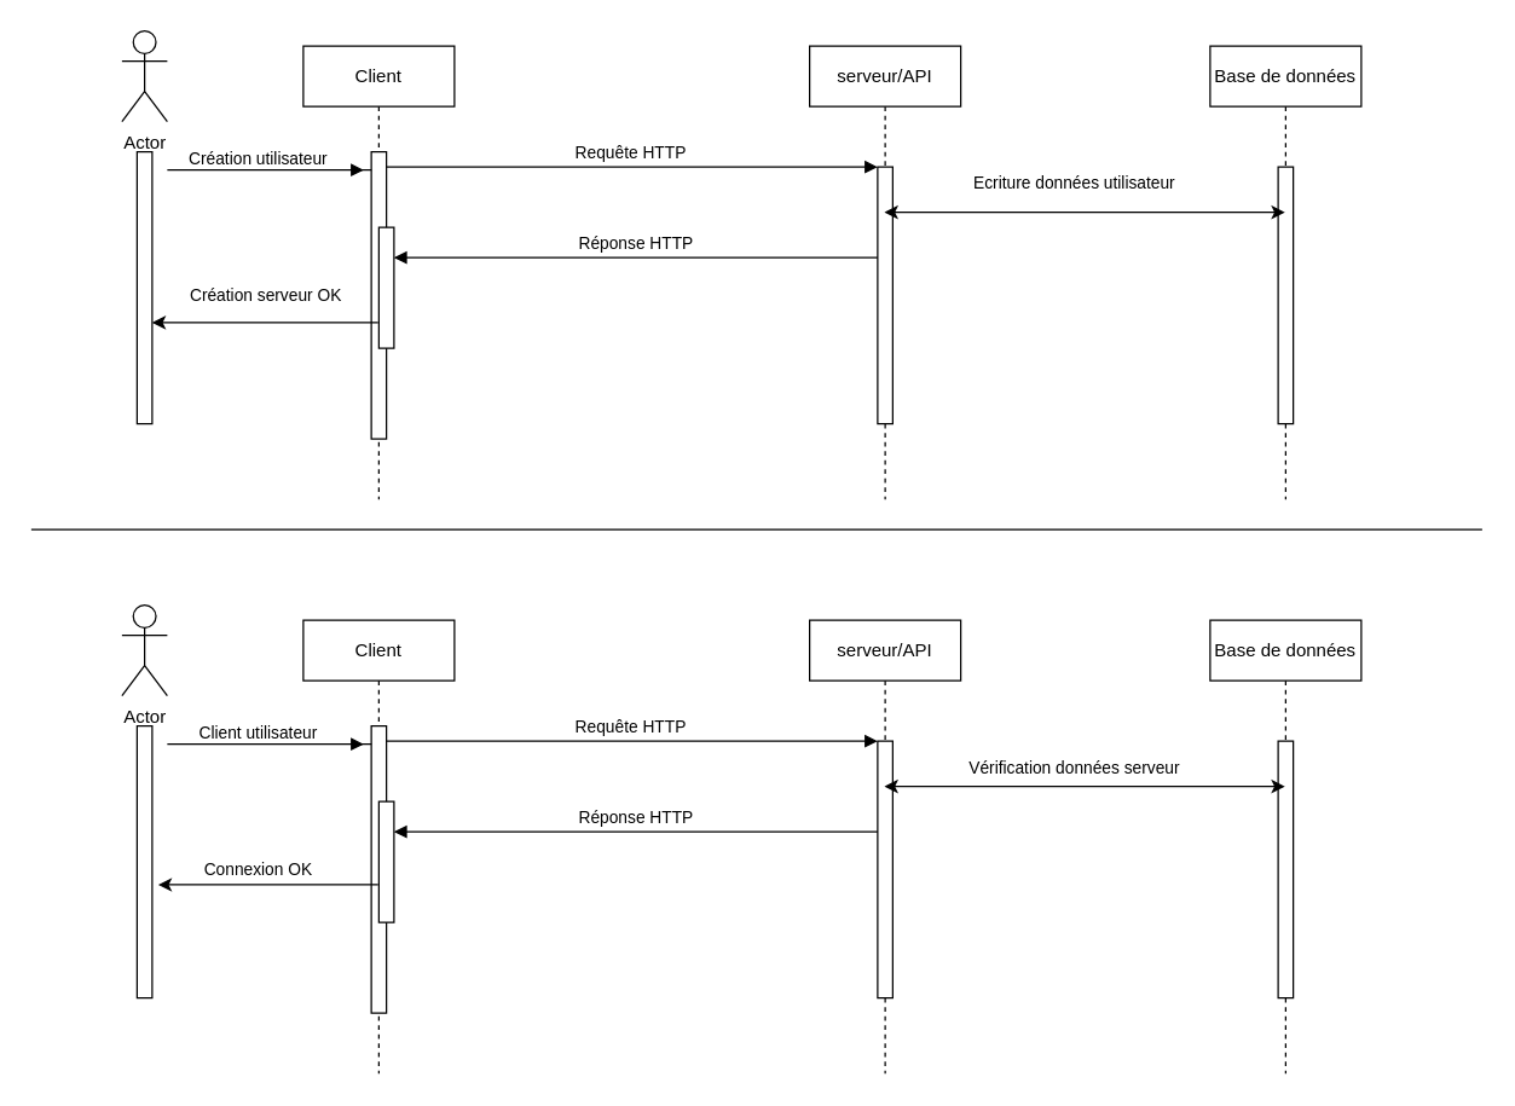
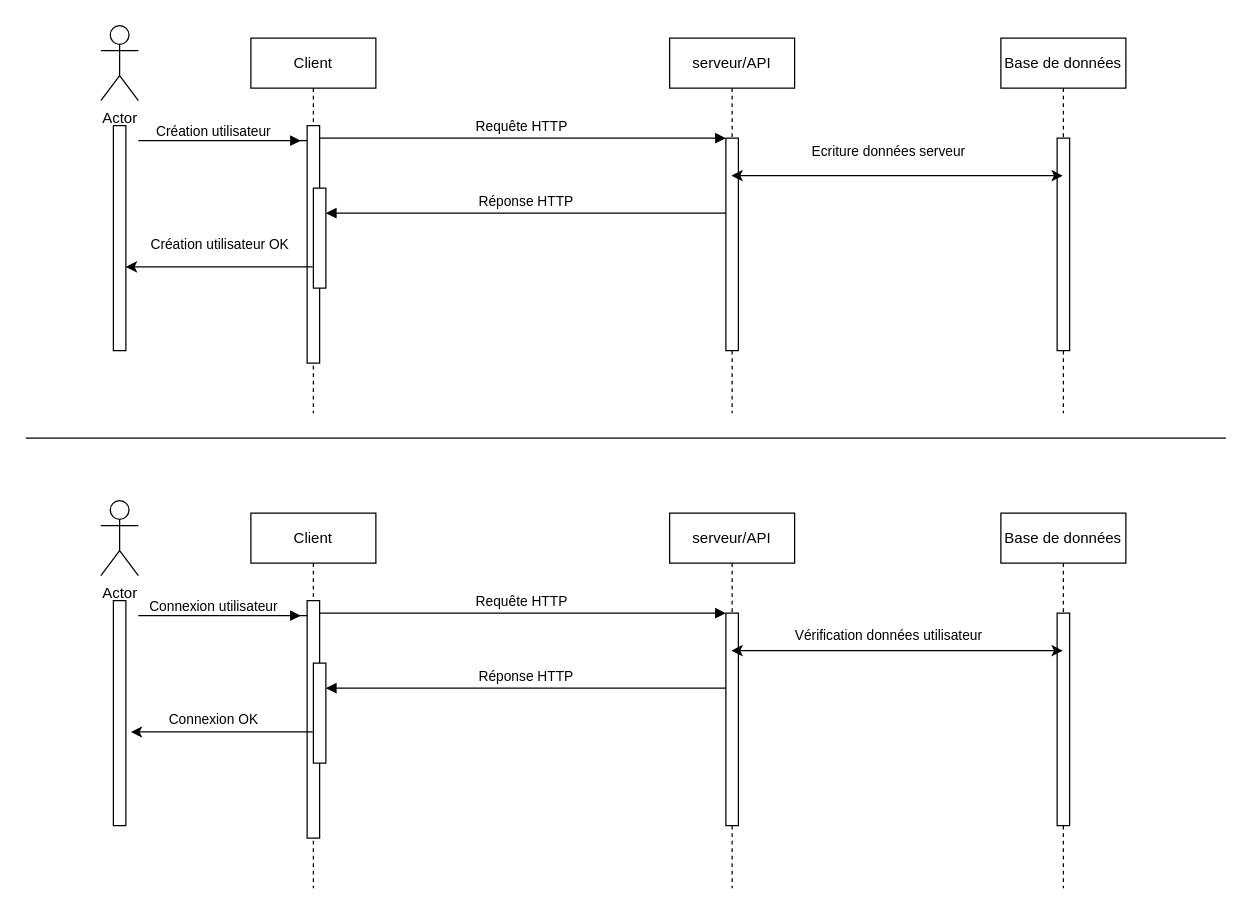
- <mxCell id="15" value="&lt;font style=&quot;font-size: 11px;&quot;&gt;Ecriture données utilisateur&lt;/font&gt;" style="text;html=1;align=center;verticalAlign=middle;resizable=0;points=[];autosize=1;strokeColor=none;fillColor=none;" vertex="1" parent="1"><mxGeometry x="630" y="106" width="160" height="30" as="geometry" /></mxCell>
+ <mxCell id="15" value="&lt;font style=&quot;font-size: 11px;&quot;&gt;Ecriture données serveur&lt;/font&gt;" style="text;html=1;align=center;verticalAlign=middle;resizable=0;points=[];autosize=1;strokeColor=none;fillColor=none;" vertex="1" parent="1"><mxGeometry x="630" y="106" width="160" height="30" as="geometry" /></mxCell>
- <mxCell id="35" value="&lt;font style=&quot;font-size: 11px;&quot;&gt;Création serveur OK&lt;/font&gt;" style="text;html=1;align=center;verticalAlign=middle;resizable=0;points=[];autosize=1;strokeColor=none;fillColor=none;" vertex="1" parent="1"><mxGeometry x="110" y="180" width="130" height="30" as="geometry" /></mxCell>
+ <mxCell id="35" value="&lt;font style=&quot;font-size: 11px;&quot;&gt;Création utilisateur OK&lt;/font&gt;" style="text;html=1;align=center;verticalAlign=middle;resizable=0;points=[];autosize=1;strokeColor=none;fillColor=none;" vertex="1" parent="1"><mxGeometry x="110" y="180" width="130" height="30" as="geometry" /></mxCell>
- <mxCell id="27" value="&lt;font style=&quot;font-size: 11px;&quot;&gt;Client utilisateur&lt;/font&gt;" style="text;html=1;align=center;verticalAlign=middle;resizable=0;points=[];autosize=1;strokeColor=none;fillColor=none;" vertex="1" parent="1"><mxGeometry x="105" y="470" width="130" height="30" as="geometry" /></mxCell>
+ <mxCell id="27" value="&lt;font style=&quot;font-size: 11px;&quot;&gt;Connexion utilisateur&lt;/font&gt;" style="text;html=1;align=center;verticalAlign=middle;resizable=0;points=[];autosize=1;strokeColor=none;fillColor=none;" vertex="1" parent="1"><mxGeometry x="105" y="470" width="130" height="30" as="geometry" /></mxCell>
- <mxCell id="30" value="&lt;font style=&quot;font-size: 11px;&quot;&gt;Vérification données serveur&lt;/font&gt;" style="text;html=1;align=center;verticalAlign=middle;resizable=0;points=[];autosize=1;strokeColor=none;fillColor=none;" vertex="1" parent="1"><mxGeometry x="625" y="493" width="170" height="30" as="geometry" /></mxCell>
+ <mxCell id="30" value="&lt;font style=&quot;font-size: 11px;&quot;&gt;Vérification données utilisateur&lt;/font&gt;" style="text;html=1;align=center;verticalAlign=middle;resizable=0;points=[];autosize=1;strokeColor=none;fillColor=none;" vertex="1" parent="1"><mxGeometry x="625" y="493" width="170" height="30" as="geometry" /></mxCell>
